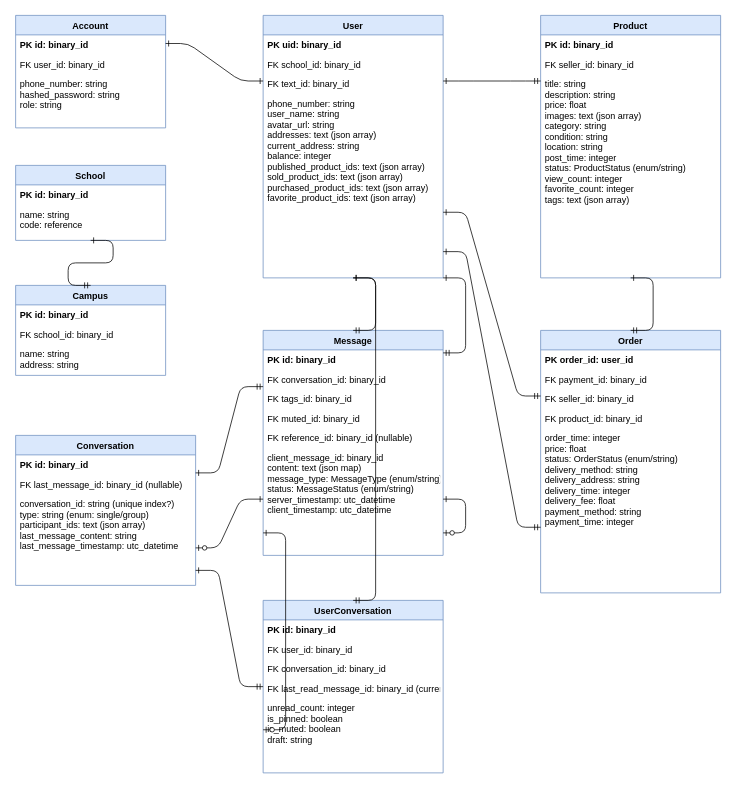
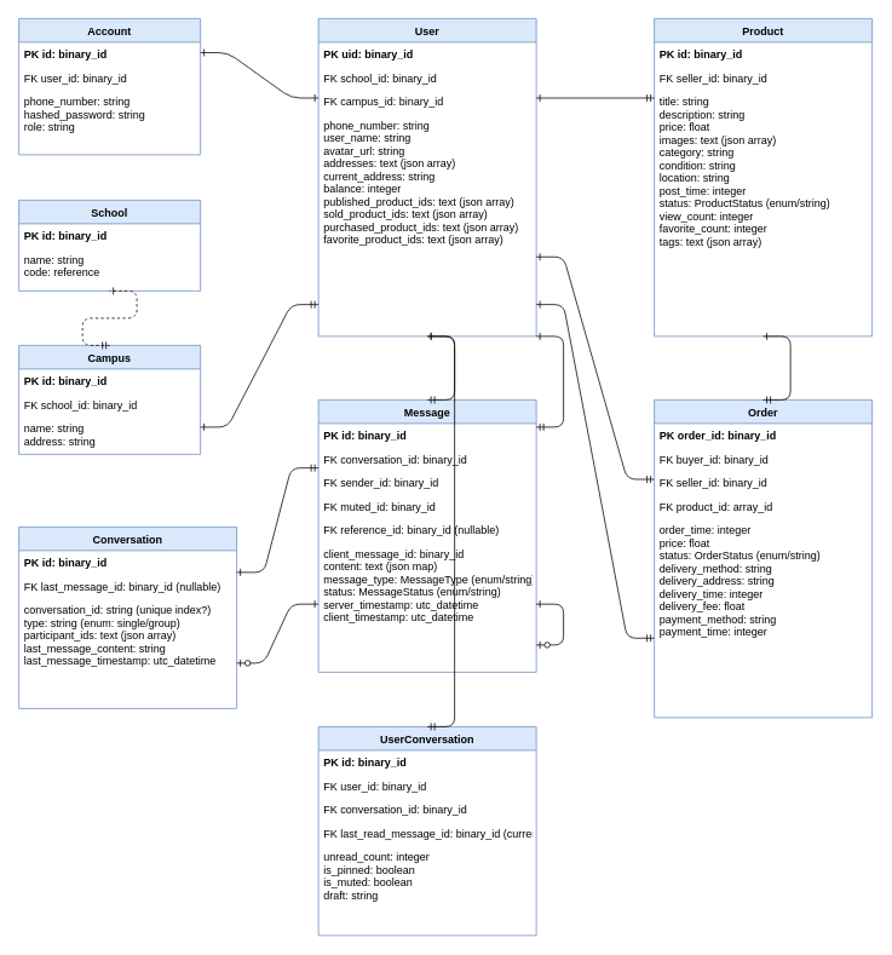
- <mxCell id="9" value="FK text_id: binary_id" style="text;strokeColor=none;fillColor=none;align=left;verticalAlign=top;spacingLeft=4;spacingRight=4;overflow=hidden;rotatable=0;points=[[0,0.5],[1,0.5]];portConstraint=eastwest;" parent="6" vertex="1"><mxGeometry y="78" width="240" height="26" as="geometry" /></mxCell>
+ <mxCell id="9" value="FK campus_id: binary_id" style="text;strokeColor=none;fillColor=none;align=left;verticalAlign=top;spacingLeft=4;spacingRight=4;overflow=hidden;rotatable=0;points=[[0,0.5],[1,0.5]];portConstraint=eastwest;" parent="6" vertex="1"><mxGeometry y="78" width="240" height="26" as="geometry" /></mxCell>
- <mxCell id="47" value="" style="edgeStyle=entityRelationEdgeStyle;endArrow=ERone;startArrow=ERmandOne;html=1;exitX=0.5;exitY=0;exitDx=0;exitDy=0;entryX=0.5;entryY=1;entryDx=0;entryDy=0;" parent="1" source="14" target="11" edge="1"><mxGeometry width="100" height="100" relative="1" as="geometry"><mxPoint x="120" y="370" as="sourcePoint" /><mxPoint x="220" y="270" as="targetPoint" /></mxGeometry></mxCell>
+ <mxCell id="47" value="" style="edgeStyle=entityRelationEdgeStyle;endArrow=ERone;startArrow=ERmandOne;html=1;exitX=0.5;exitY=0;exitDx=0;exitDy=0;entryX=0.5;entryY=1;entryDx=0;entryDy=0;dashed=1;" parent="1" source="14" target="11" edge="1"><mxGeometry width="100" height="100" relative="1" as="geometry"><mxPoint x="120" y="370" as="sourcePoint" /><mxPoint x="220" y="270" as="targetPoint" /></mxGeometry></mxCell>
+ <mxCell id="46" value="" style="edgeStyle=entityRelationEdgeStyle;endArrow=ERone;startArrow=ERmandOne;html=1;exitX=0;exitY=0.9;exitDx=0;exitDy=0;entryX=1;entryY=0.75;entryDx=0;entryDy=0;" parent="1" source="6" target="14" edge="1"><mxGeometry width="100" height="100" relative="1" as="geometry"><mxPoint x="240" y="380" as="sourcePoint" /><mxPoint x="340" y="280" as="targetPoint" /><Array as="points"><mxPoint x="280" y="335" /><mxPoint x="280" y="470" /></Array></mxGeometry></mxCell>
- <mxCell id="23" value="PK order_id: user_id" style="text;strokeColor=none;fillColor=none;align=left;verticalAlign=top;spacingLeft=4;spacingRight=4;overflow=hidden;rotatable=0;points=[[0,0.5],[1,0.5]];portConstraint=eastwest;fontStyle=1" parent="22" vertex="1"><mxGeometry y="26" width="240" height="26" as="geometry" /></mxCell>
+ <mxCell id="23" value="PK order_id: binary_id" style="text;strokeColor=none;fillColor=none;align=left;verticalAlign=top;spacingLeft=4;spacingRight=4;overflow=hidden;rotatable=0;points=[[0,0.5],[1,0.5]];portConstraint=eastwest;fontStyle=1" parent="22" vertex="1"><mxGeometry y="26" width="240" height="26" as="geometry" /></mxCell>
- <mxCell id="24" value="FK payment_id: binary_id" style="text;strokeColor=none;fillColor=none;align=left;verticalAlign=top;spacingLeft=4;spacingRight=4;overflow=hidden;rotatable=0;points=[[0,0.5],[1,0.5]];portConstraint=eastwest;" parent="22" vertex="1"><mxGeometry y="52" width="240" height="26" as="geometry" /></mxCell>
+ <mxCell id="24" value="FK buyer_id: binary_id" style="text;strokeColor=none;fillColor=none;align=left;verticalAlign=top;spacingLeft=4;spacingRight=4;overflow=hidden;rotatable=0;points=[[0,0.5],[1,0.5]];portConstraint=eastwest;" parent="22" vertex="1"><mxGeometry y="52" width="240" height="26" as="geometry" /></mxCell>
- <mxCell id="31" value="FK tags_id: binary_id" style="text;strokeColor=none;fillColor=none;align=left;verticalAlign=top;spacingLeft=4;spacingRight=4;overflow=hidden;rotatable=0;points=[[0,0.5],[1,0.5]];portConstraint=eastwest;" parent="28" vertex="1"><mxGeometry y="78" width="240" height="26" as="geometry" /></mxCell>
+ <mxCell id="31" value="FK sender_id: binary_id" style="text;strokeColor=none;fillColor=none;align=left;verticalAlign=top;spacingLeft=4;spacingRight=4;overflow=hidden;rotatable=0;points=[[0,0.5],[1,0.5]];portConstraint=eastwest;" parent="28" vertex="1"><mxGeometry y="78" width="240" height="26" as="geometry" /></mxCell>
- <mxCell id="26" value="FK product_id: binary_id" style="text;strokeColor=none;fillColor=none;align=left;verticalAlign=top;spacingLeft=4;spacingRight=4;overflow=hidden;rotatable=0;points=[[0,0.5],[1,0.5]];portConstraint=eastwest;" parent="22" vertex="1"><mxGeometry y="104" width="240" height="26" as="geometry" /></mxCell>
+ <mxCell id="26" value="FK product_id: array_id" style="text;strokeColor=none;fillColor=none;align=left;verticalAlign=top;spacingLeft=4;spacingRight=4;overflow=hidden;rotatable=0;points=[[0,0.5],[1,0.5]];portConstraint=eastwest;" parent="22" vertex="1"><mxGeometry y="104" width="240" height="26" as="geometry" /></mxCell>
- <mxCell id="58" value="" style="edgeStyle=entityRelationEdgeStyle;endArrow=ERone;startArrow=ERmandOne;html=1;exitX=0;exitY=0.5;exitDx=0;exitDy=0;entryX=1;entryY=0.9;entryDx=0;entryDy=0;" parent="1" source="39" target="35" edge="1"><mxGeometry width="100" height="100" relative="1" as="geometry"><mxPoint x="240" y="880" as="sourcePoint" /><mxPoint x="340" y="780" as="targetPoint" /><Array as="points"><mxPoint x="300" y="905" /><mxPoint x="300" y="740" /></Array></mxGeometry></mxCell>
- <mxCell id="59" value="" style="edgeStyle=entityRelationEdgeStyle;endArrow=ERone;startArrow=ERzeroToOne;html=1;exitX=0;exitY=0.75;exitDx=0;exitDy=0;entryX=0;entryY=0.9;entryDx=0;entryDy=0;" parent="1" source="39" target="28" edge="1"><mxGeometry width="100" height="100" relative="1" as="geometry"><mxPoint x="240" y="930" as="sourcePoint" /><mxPoint x="340" y="680" as="targetPoint" /><Array as="points"><mxPoint x="280" y="965" /><mxPoint x="280" y="710" /></Array></mxGeometry></mxCell>
